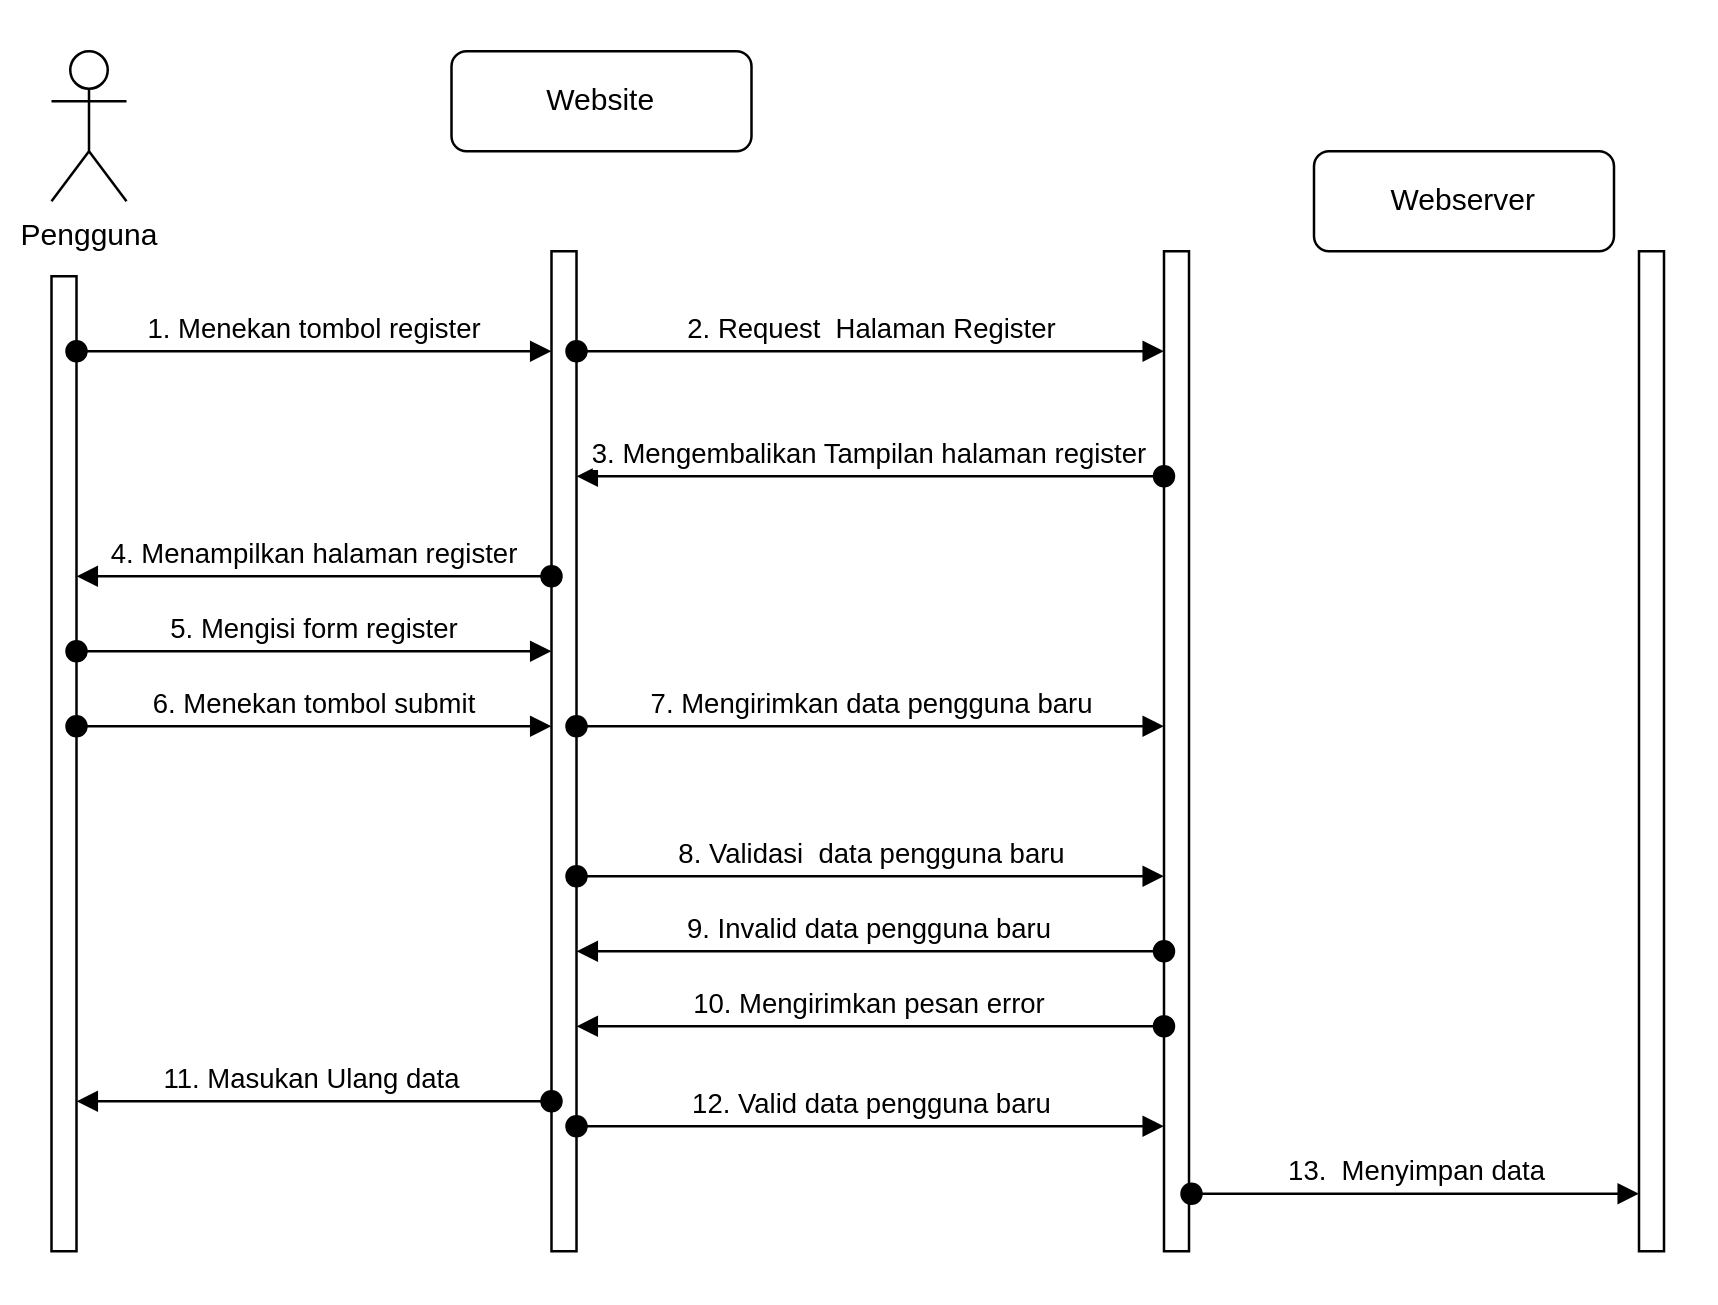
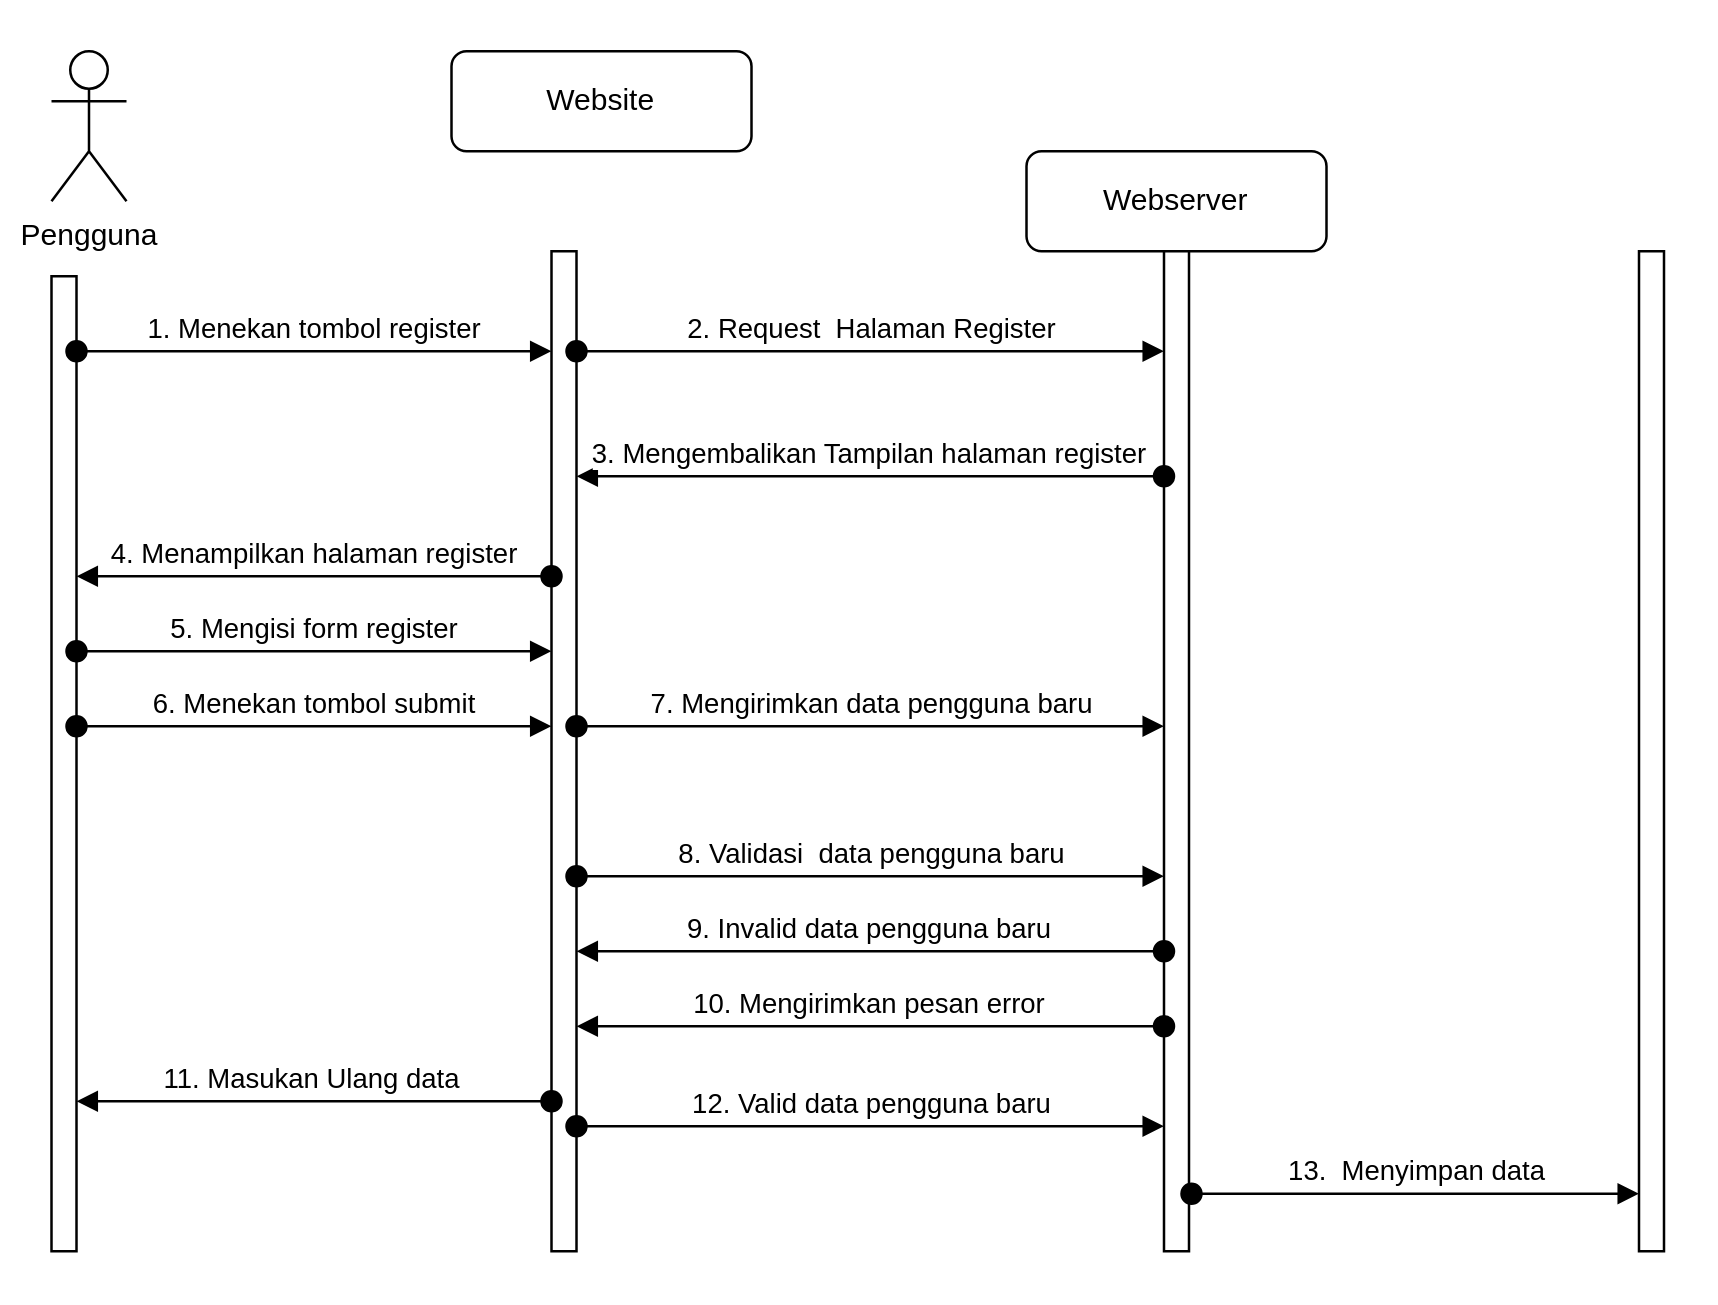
- <mxCell id="7" value="Webserver" style="rounded=1;whiteSpace=wrap;html=1;" parent="1" vertex="1"><mxGeometry x="525" y="60" width="120" height="40" as="geometry" /></mxCell>
+ <mxCell id="7" value="Webserver" style="rounded=1;whiteSpace=wrap;html=1;" parent="1" vertex="1"><mxGeometry x="410" y="60" width="120" height="40" as="geometry" /></mxCell>
